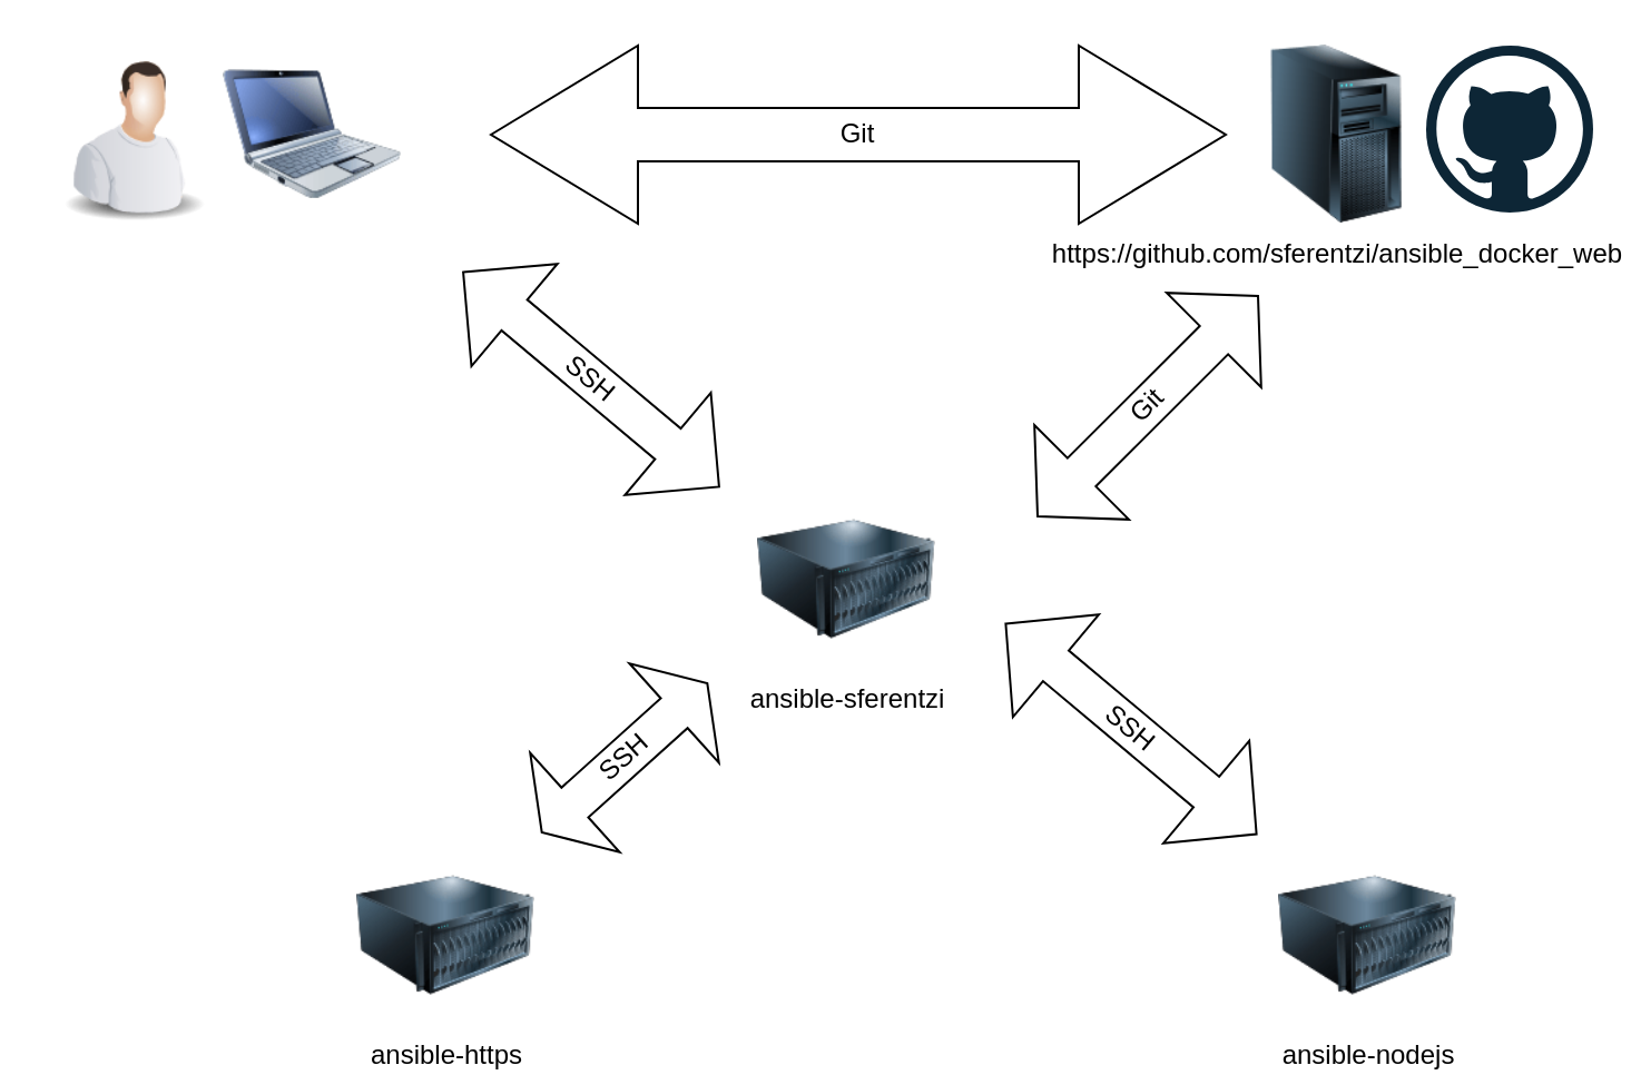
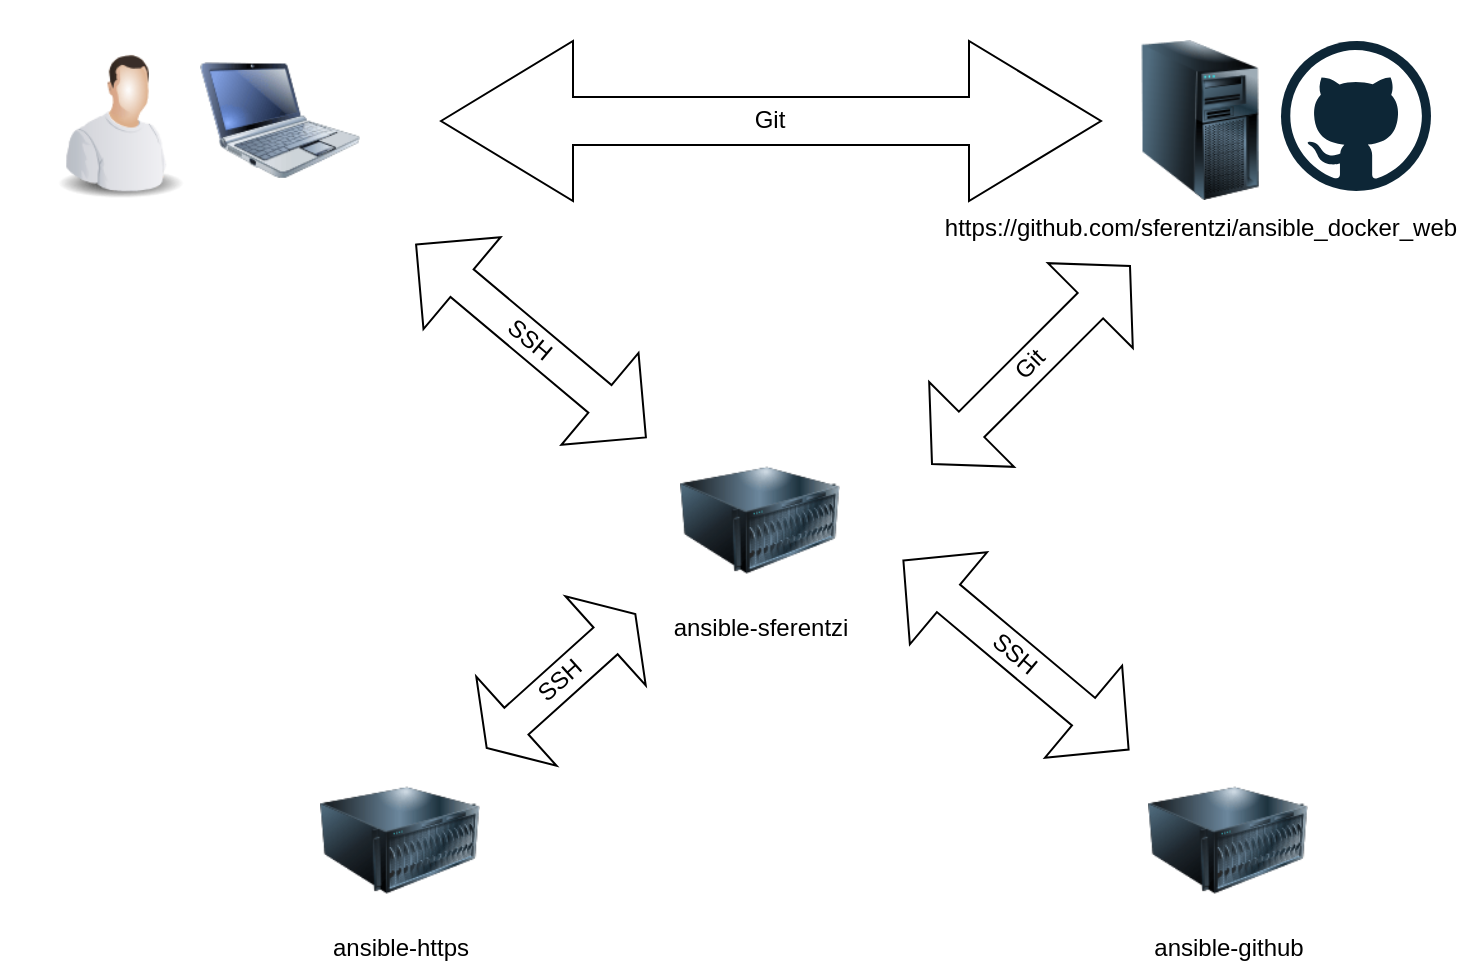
- <mxCell id="5" value="ansible-nodejs" style="image;html=1;labelBackgroundColor=#ffffff;image=img/lib/clip_art/computers/Server_128x128.png" parent="1" vertex="1"><mxGeometry x="574" y="380" width="80" height="80" as="geometry" /></mxCell>
+ <mxCell id="5" value="ansible-github" style="image;html=1;labelBackgroundColor=#ffffff;image=img/lib/clip_art/computers/Server_128x128.png" parent="1" vertex="1"><mxGeometry x="574" y="380" width="80" height="80" as="geometry" /></mxCell>
